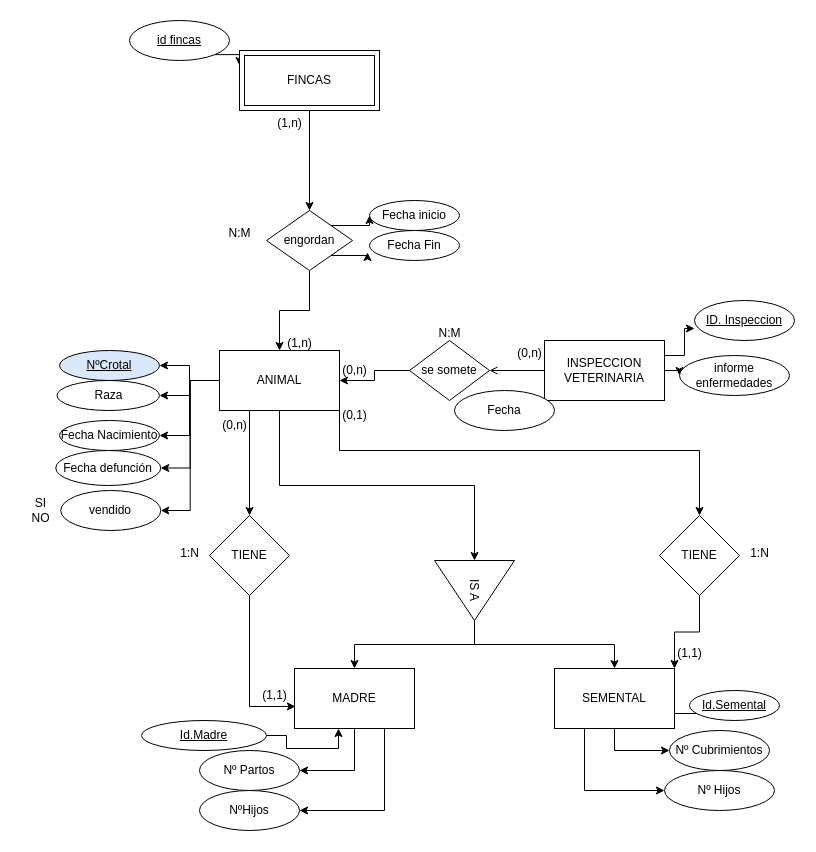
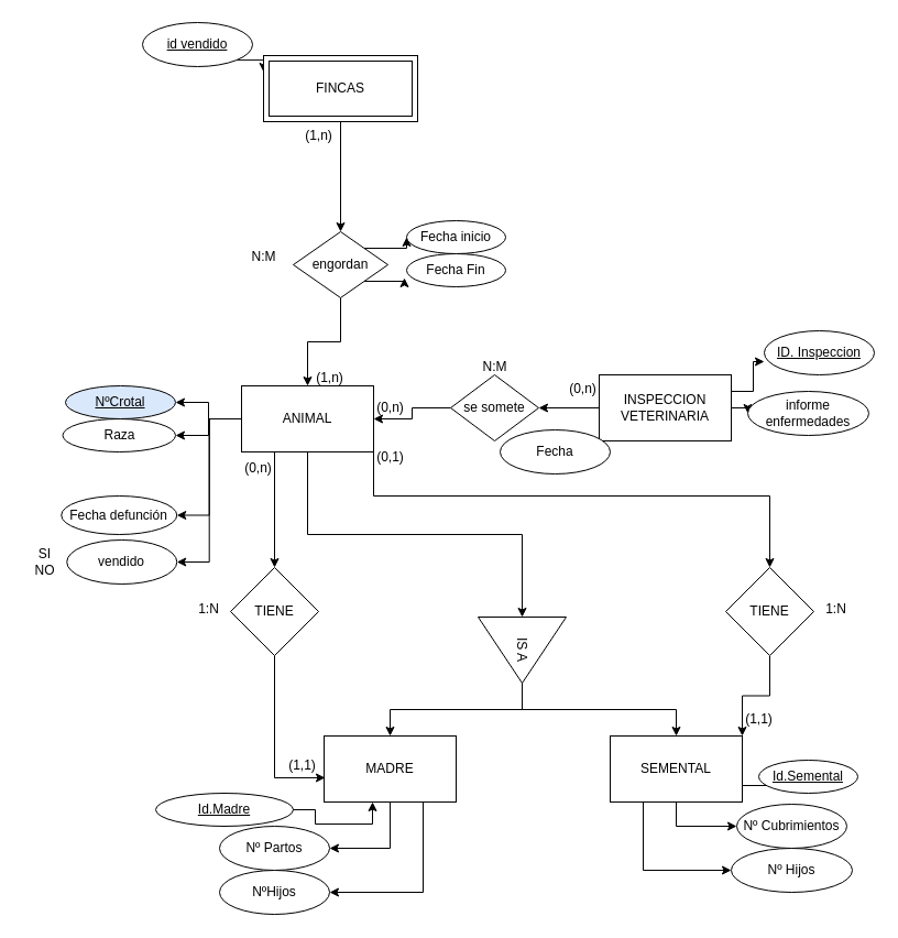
- <mxCell id="17" value="&lt;u&gt;id fincas&lt;/u&gt;" style="ellipse;whiteSpace=wrap;html=1;" vertex="1" parent="1"><mxGeometry x="129" y="20" width="100" height="40" as="geometry" /></mxCell>
+ <mxCell id="17" value="&lt;u&gt;id vendido&lt;/u&gt;" style="ellipse;whiteSpace=wrap;html=1;" vertex="1" parent="1"><mxGeometry x="129" y="20" width="100" height="40" as="geometry" /></mxCell>
- <mxCell id="42" style="edgeStyle=orthogonalEdgeStyle;rounded=0;orthogonalLoop=1;jettySize=auto;html=1;exitX=0;exitY=0.5;exitDx=0;exitDy=0;entryX=1;entryY=0.5;entryDx=0;entryDy=0;endArrow=open;" edge="1" parent="1" source="44" target="46"><mxGeometry relative="1" as="geometry" /></mxCell>
+ <mxCell id="42" style="edgeStyle=orthogonalEdgeStyle;rounded=0;orthogonalLoop=1;jettySize=auto;html=1;exitX=0;exitY=0.5;exitDx=0;exitDy=0;entryX=1;entryY=0.5;entryDx=0;entryDy=0;" edge="1" parent="1" source="44" target="46"><mxGeometry relative="1" as="geometry" /></mxCell>
- <mxCell id="29" value="Fecha Nacimiento" style="ellipse;whiteSpace=wrap;html=1;" vertex="1" parent="1"><mxGeometry x="59" y="420" width="100" height="30" as="geometry" /></mxCell>
- <mxCell id="5" style="edgeStyle=orthogonalEdgeStyle;rounded=0;orthogonalLoop=1;jettySize=auto;html=1;exitX=0;exitY=0.5;exitDx=0;exitDy=0;entryX=1;entryY=0.5;entryDx=0;entryDy=0;" edge="1" parent="1" source="10" target="29"><mxGeometry relative="1" as="geometry" /></mxCell>
